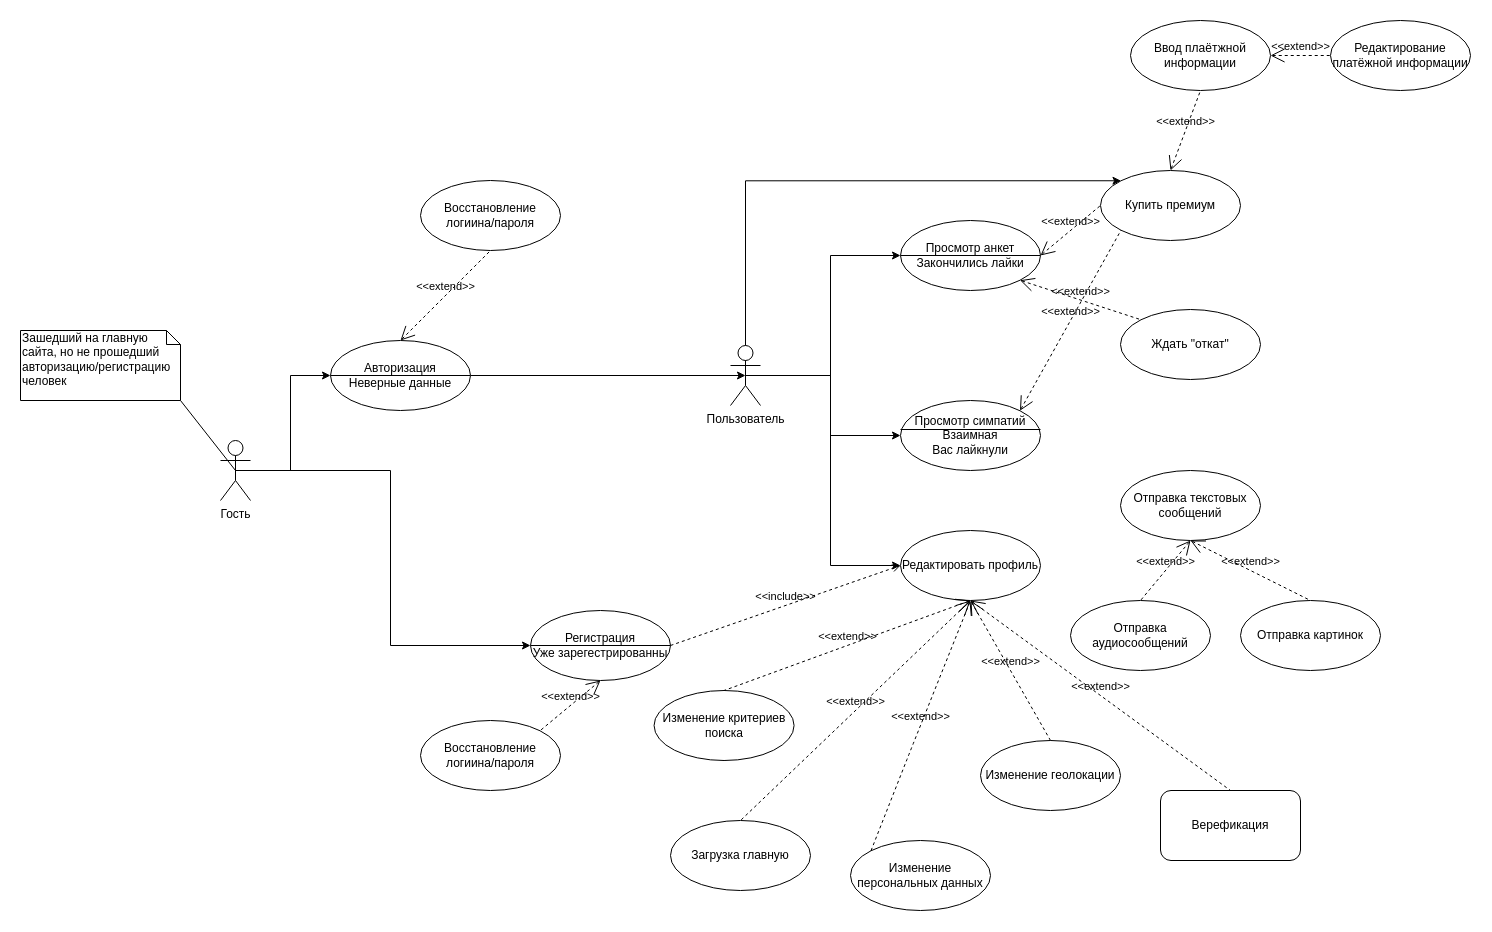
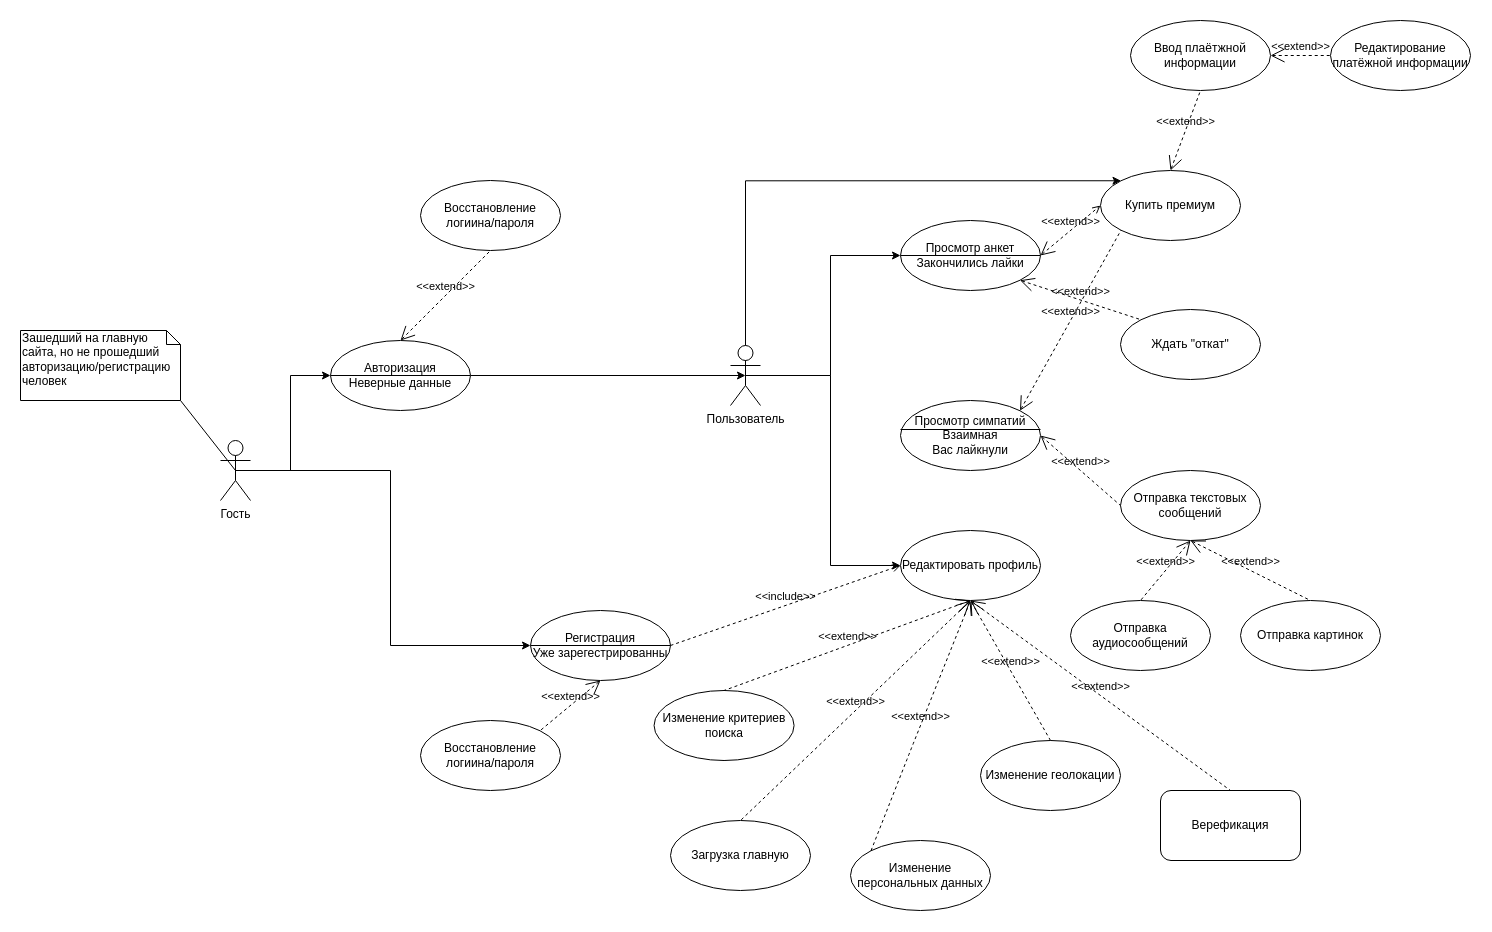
- <mxCell id="28" value="&amp;lt;&amp;lt;extend&amp;gt;&amp;gt;" style="edgeStyle=none;html=1;startArrow=open;endArrow=none;startSize=12;verticalAlign=bottom;dashed=1;labelBackgroundColor=none;exitX=1;exitY=0.5;exitDx=0;exitDy=0;entryX=0;entryY=0.5;entryDx=0;entryDy=0;" parent="1" source="18" target="20" edge="1"><mxGeometry width="160" relative="1" as="geometry"><mxPoint x="1029.497" y="109.999" as="sourcePoint" /><mxPoint x="1150.503" y="149.501" as="targetPoint" /></mxGeometry></mxCell>
+ <mxCell id="28" value="&amp;lt;&amp;lt;extend&amp;gt;&amp;gt;" style="edgeStyle=none;html=1;startArrow=open;endArrow=open;startSize=12;verticalAlign=bottom;dashed=1;labelBackgroundColor=none;exitX=1;exitY=0.5;exitDx=0;exitDy=0;entryX=0;entryY=0.5;entryDx=0;entryDy=0;" parent="1" source="18" target="20" edge="1"><mxGeometry width="160" relative="1" as="geometry"><mxPoint x="1029.497" y="109.999" as="sourcePoint" /><mxPoint x="1150.503" y="149.501" as="targetPoint" /></mxGeometry></mxCell>
- <mxCell id="9" style="edgeStyle=orthogonalEdgeStyle;rounded=0;orthogonalLoop=1;jettySize=auto;html=1;exitX=0.5;exitY=0.5;exitDx=0;exitDy=0;exitPerimeter=0;entryX=0;entryY=0.5;entryDx=0;entryDy=0;" parent="1" source="10" target="22" edge="1"><mxGeometry relative="1" as="geometry" /></mxCell>
+ <mxCell id="30" value="&amp;lt;&amp;lt;extend&amp;gt;&amp;gt;" style="edgeStyle=none;html=1;startArrow=open;endArrow=none;startSize=12;verticalAlign=bottom;dashed=1;labelBackgroundColor=none;exitX=1;exitY=0.5;exitDx=0;exitDy=0;entryX=0;entryY=0.5;entryDx=0;entryDy=0;" parent="1" source="22" target="23" edge="1"><mxGeometry width="160" relative="1" as="geometry"><mxPoint x="1069.997" y="601.499" as="sourcePoint" /><mxPoint x="1191.003" y="641.001" as="targetPoint" /></mxGeometry></mxCell>
